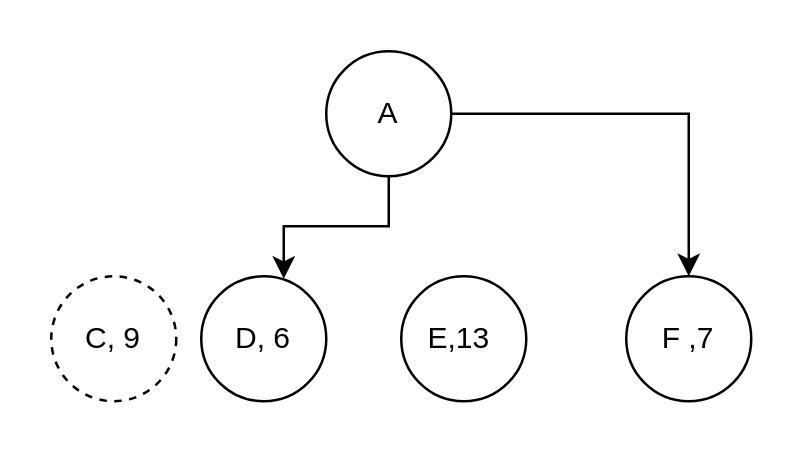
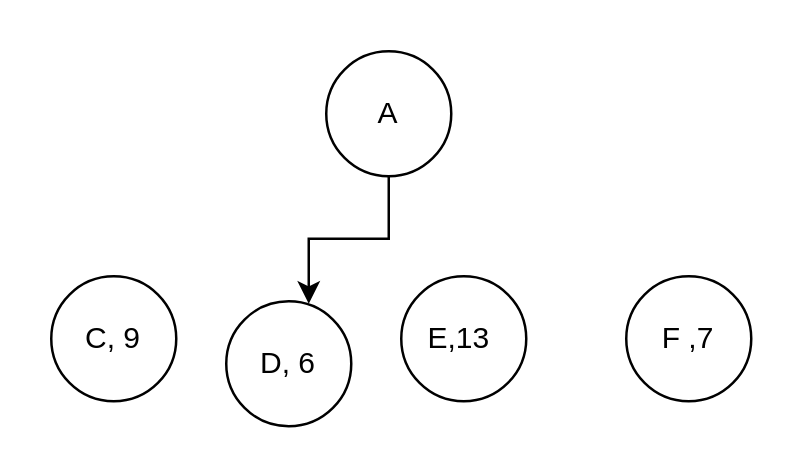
- <mxCell id="3" style="edgeStyle=orthogonalEdgeStyle;rounded=0;orthogonalLoop=1;jettySize=auto;html=1;" edge="1" parent="1" source="4" target="7"><mxGeometry relative="1" as="geometry" /></mxCell>
- <mxCell id="8" value="C, 9" style="ellipse;whiteSpace=wrap;html=1;aspect=fixed;dashed=1;" vertex="1" parent="1"><mxGeometry x="20" y="110" width="50" height="50" as="geometry" /></mxCell>
+ <mxCell id="8" value="C, 9" style="ellipse;whiteSpace=wrap;html=1;aspect=fixed;" vertex="1" parent="1"><mxGeometry x="20" y="110" width="50" height="50" as="geometry" /></mxCell>
- <mxCell id="5" value="D, 6" style="ellipse;whiteSpace=wrap;html=1;aspect=fixed;" vertex="1" parent="1"><mxGeometry x="80" y="110" width="50" height="50" as="geometry" /></mxCell>
+ <mxCell id="5" value="D, 6" style="ellipse;whiteSpace=wrap;html=1;aspect=fixed;" vertex="1" parent="1"><mxGeometry x="90" y="120" width="50" height="50" as="geometry" /></mxCell>
